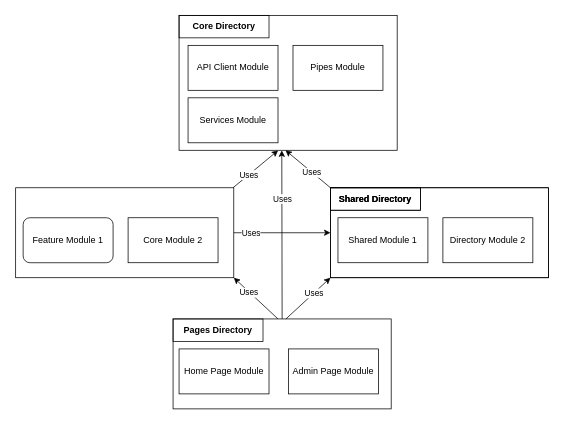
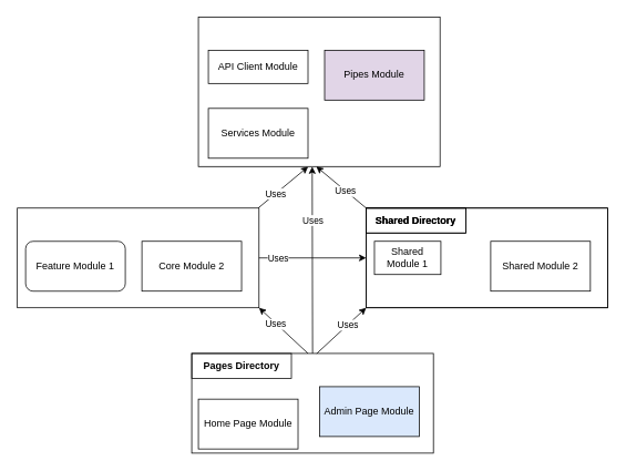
- <mxCell id="8" value="&lt;b&gt;Core Directory&lt;/b&gt;" style="rounded=0;whiteSpace=wrap;html=1;fillColor=none;" vertex="1" parent="1"><mxGeometry x="238" y="20" width="120" height="30" as="geometry" /></mxCell>
- <mxCell id="9" value="API Client Module" style="rounded=0;whiteSpace=wrap;html=1;" vertex="1" parent="1"><mxGeometry x="250" y="60" width="120" height="60" as="geometry" /></mxCell>
+ <mxCell id="9" value="API Client Module" style="rounded=0;whiteSpace=wrap;html=1;" vertex="1" parent="1"><mxGeometry x="250" y="60" width="120" height="40" as="geometry" /></mxCell>
- <mxCell id="10" value="Pipes Module" style="rounded=0;whiteSpace=wrap;html=1;" vertex="1" parent="1"><mxGeometry x="390" y="60" width="120" height="60" as="geometry" /></mxCell>
+ <mxCell id="10" value="Pipes Module" style="rounded=0;whiteSpace=wrap;html=1;fillColor=#e1d5e7;" vertex="1" parent="1"><mxGeometry x="390" y="60" width="120" height="60" as="geometry" /></mxCell>
- <mxCell id="14" value="Shared Module 1" style="rounded=0;whiteSpace=wrap;html=1;" vertex="1" parent="1"><mxGeometry x="450" y="290" width="120" height="60" as="geometry" /></mxCell>
+ <mxCell id="14" value="Shared Module 1" style="rounded=0;whiteSpace=wrap;html=1;" vertex="1" parent="1"><mxGeometry x="450" y="290" width="80" height="40" as="geometry" /></mxCell>
- <mxCell id="15" value="Directory Module 2" style="rounded=0;whiteSpace=wrap;html=1;" vertex="1" parent="1"><mxGeometry x="590" y="290" width="120" height="60" as="geometry" /></mxCell>
+ <mxCell id="15" value="Shared Module 2" style="rounded=0;whiteSpace=wrap;html=1;" vertex="1" parent="1"><mxGeometry x="590" y="290" width="120" height="60" as="geometry" /></mxCell>
- <mxCell id="20" value="Home Page Module" style="rounded=0;whiteSpace=wrap;html=1;" vertex="1" parent="1"><mxGeometry x="238" y="465" width="120" height="60" as="geometry" /></mxCell>
+ <mxCell id="20" value="Home Page Module" style="rounded=0;whiteSpace=wrap;html=1;" vertex="1" parent="1"><mxGeometry x="238" y="480" width="120" height="60" as="geometry" /></mxCell>
- <mxCell id="21" value="Admin Page Module" style="rounded=0;whiteSpace=wrap;html=1;" vertex="1" parent="1"><mxGeometry x="384" y="465" width="120" height="60" as="geometry" /></mxCell>
+ <mxCell id="21" value="Admin Page Module" style="rounded=0;whiteSpace=wrap;html=1;fillColor=#dae8fc;" vertex="1" parent="1"><mxGeometry x="384" y="465" width="120" height="60" as="geometry" /></mxCell>
